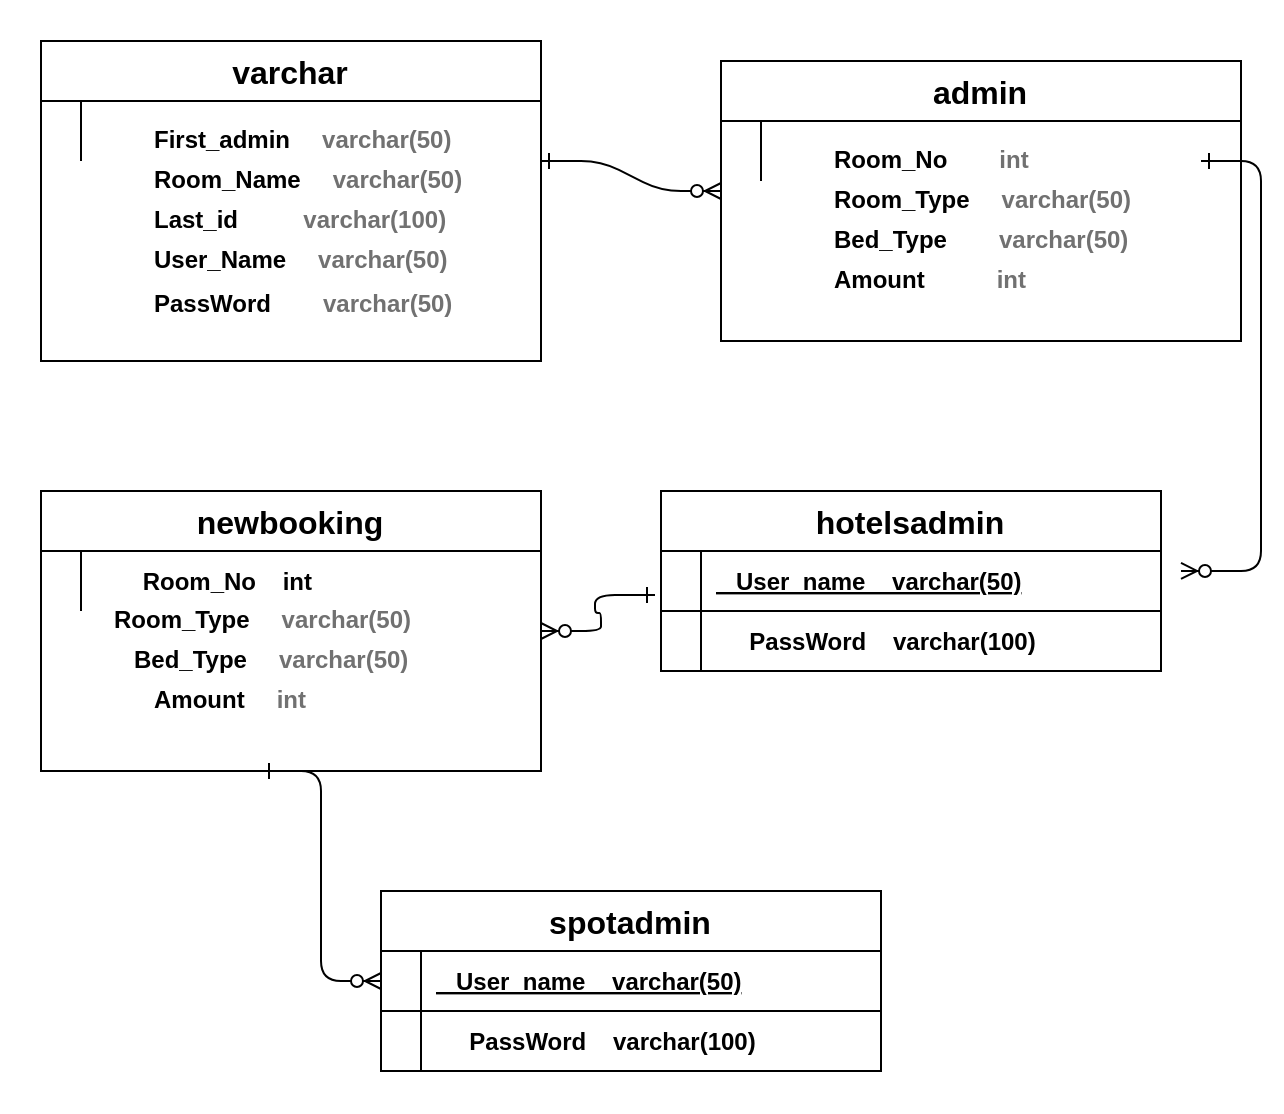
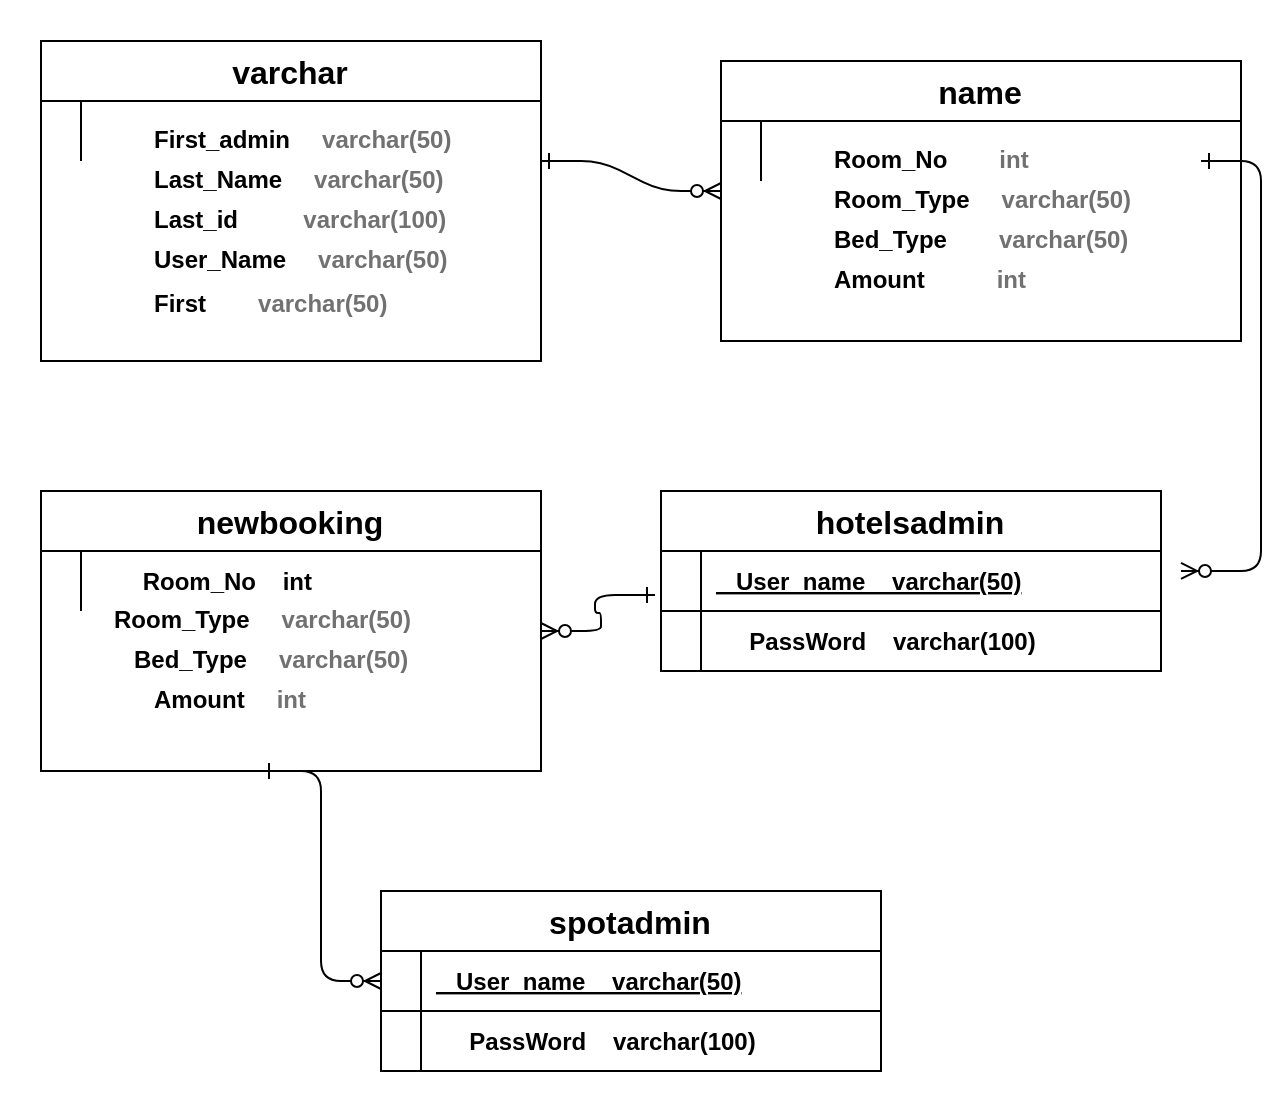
- <mxCell id="4" value="admin" style="shape=table;startSize=30;container=1;collapsible=1;childLayout=tableLayout;fixedRows=1;rowLines=0;fontStyle=1;align=center;resizeLast=1;fontSize=16;strokeColor=default;" parent="1" vertex="1"><mxGeometry x="360" y="30" width="260" height="140" as="geometry" /></mxCell>
+ <mxCell id="4" value="name" style="shape=table;startSize=30;container=1;collapsible=1;childLayout=tableLayout;fixedRows=1;rowLines=0;fontStyle=1;align=center;resizeLast=1;fontSize=16;strokeColor=default;" parent="1" vertex="1"><mxGeometry x="360" y="30" width="260" height="140" as="geometry" /></mxCell>
- <mxCell id="20" value="&lt;table style=&quot;border-left-style: none ; border-top-style: none ; border-right-style: none ; border-bottom-style: none ; border-collapse: collapse&quot;&gt;&lt;tbody&gt;&lt;tr&gt;&lt;td style=&quot;border-left-style: none ; border-top-style: none ; border-right-style: none ; border-bottom-style: none ; padding-left: 15px&quot;&gt;&lt;b&gt;&lt;font style=&quot;font-size: 12px&quot;&gt;Room_Name&lt;/font&gt;&lt;/b&gt;&lt;/td&gt;&lt;td style=&quot;border-left-style: none ; border-top-style: none ; border-right-style: none ; border-bottom-style: none ; padding-left: 15px&quot;&gt;&lt;font color=&quot;#717171&quot; style=&quot;font-size: 12px&quot;&gt;&lt;b&gt;varchar(50)&lt;/b&gt;&lt;/font&gt;&lt;/td&gt;&lt;/tr&gt;&lt;/tbody&gt;&lt;/table&gt;" style="text;whiteSpace=wrap;html=1;" vertex="1" parent="1"><mxGeometry x="60" y="75" width="180" height="30" as="geometry" /></mxCell>
+ <mxCell id="20" value="&lt;table style=&quot;border-left-style: none ; border-top-style: none ; border-right-style: none ; border-bottom-style: none ; border-collapse: collapse&quot;&gt;&lt;tbody&gt;&lt;tr&gt;&lt;td style=&quot;border-left-style: none ; border-top-style: none ; border-right-style: none ; border-bottom-style: none ; padding-left: 15px&quot;&gt;&lt;b&gt;&lt;font style=&quot;font-size: 12px&quot;&gt;Last_Name&lt;/font&gt;&lt;/b&gt;&lt;/td&gt;&lt;td style=&quot;border-left-style: none ; border-top-style: none ; border-right-style: none ; border-bottom-style: none ; padding-left: 15px&quot;&gt;&lt;font color=&quot;#717171&quot; style=&quot;font-size: 12px&quot;&gt;&lt;b&gt;varchar(50)&lt;/b&gt;&lt;/font&gt;&lt;/td&gt;&lt;/tr&gt;&lt;/tbody&gt;&lt;/table&gt;" style="text;whiteSpace=wrap;html=1;" vertex="1" parent="1"><mxGeometry x="60" y="75" width="180" height="30" as="geometry" /></mxCell>
- <mxCell id="23" value="&lt;table style=&quot;border-left-style: none ; border-top-style: none ; border-right-style: none ; border-bottom-style: none ; border-collapse: collapse&quot;&gt;&lt;tbody&gt;&lt;tr&gt;&lt;td style=&quot;border-left-style: none ; border-top-style: none ; border-right-style: none ; border-bottom-style: none ; padding-left: 15px&quot;&gt;&lt;b&gt;&lt;font color=&quot;#717171&quot;&gt;&lt;/font&gt;&lt;/b&gt;&lt;/td&gt;&lt;/tr&gt;&lt;tr&gt;&lt;td style=&quot;border-left-style: none ; border-top-style: none ; border-right-style: none ; border-bottom-style: none ; padding-left: 15px&quot;&gt;&lt;b&gt;PassWord&lt;/b&gt;&lt;/td&gt;&lt;td style=&quot;border-left-style: none ; border-top-style: none ; border-right-style: none ; border-bottom-style: none ; padding-left: 15px&quot;&gt;&lt;font color=&quot;#717171&quot;&gt;&lt;b&gt;&amp;nbsp; &amp;nbsp;varchar(50)&lt;/b&gt;&lt;/font&gt;&lt;/td&gt;&lt;/tr&gt;&lt;/tbody&gt;&lt;/table&gt;" style="text;whiteSpace=wrap;html=1;" vertex="1" parent="1"><mxGeometry x="60" y="135" width="180" height="30" as="geometry" /></mxCell>
+ <mxCell id="23" value="&lt;table style=&quot;border-left-style: none ; border-top-style: none ; border-right-style: none ; border-bottom-style: none ; border-collapse: collapse&quot;&gt;&lt;tbody&gt;&lt;tr&gt;&lt;td style=&quot;border-left-style: none ; border-top-style: none ; border-right-style: none ; border-bottom-style: none ; padding-left: 15px&quot;&gt;&lt;b&gt;&lt;font color=&quot;#717171&quot;&gt;&lt;/font&gt;&lt;/b&gt;&lt;/td&gt;&lt;/tr&gt;&lt;tr&gt;&lt;td style=&quot;border-left-style: none ; border-top-style: none ; border-right-style: none ; border-bottom-style: none ; padding-left: 15px&quot;&gt;&lt;b&gt;First&lt;/b&gt;&lt;/td&gt;&lt;td style=&quot;border-left-style: none ; border-top-style: none ; border-right-style: none ; border-bottom-style: none ; padding-left: 15px&quot;&gt;&lt;font color=&quot;#717171&quot;&gt;&lt;b&gt;&amp;nbsp; &amp;nbsp;varchar(50)&lt;/b&gt;&lt;/font&gt;&lt;/td&gt;&lt;/tr&gt;&lt;/tbody&gt;&lt;/table&gt;" style="text;whiteSpace=wrap;html=1;" vertex="1" parent="1"><mxGeometry x="60" y="135" width="180" height="30" as="geometry" /></mxCell>
